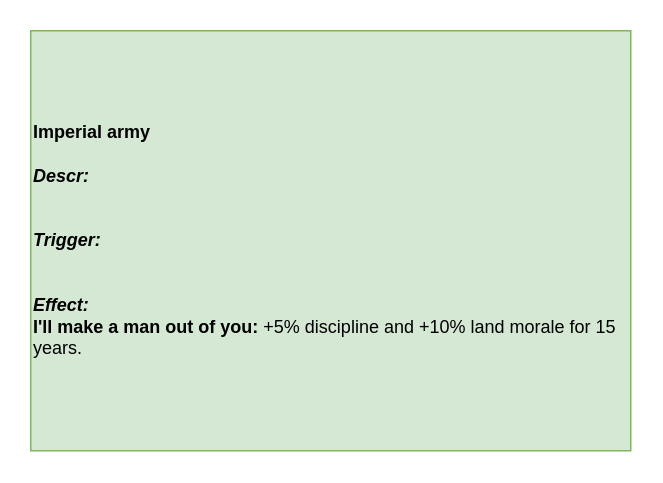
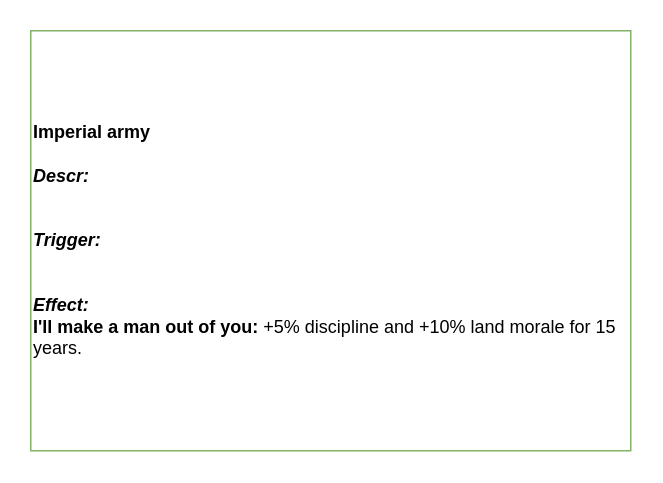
- <mxCell id="2" value="&lt;div style=&quot;font-size: 12px&quot; align=&quot;left&quot;&gt;&lt;b&gt;Imperial army&lt;/b&gt;&lt;/div&gt;&lt;div style=&quot;font-size: 12px&quot; align=&quot;left&quot;&gt;&lt;b&gt;&lt;br&gt;&lt;/b&gt;&lt;/div&gt;&lt;div style=&quot;font-size: 12px&quot; align=&quot;left&quot;&gt;&lt;font style=&quot;font-size: 12px&quot;&gt;&lt;span style=&quot;font-size: 12px&quot;&gt;&lt;font style=&quot;font-size: 12px&quot;&gt;&lt;i style=&quot;font-size: 12px&quot;&gt;&lt;b style=&quot;font-size: 12px&quot;&gt;Descr:&lt;/b&gt;&lt;/i&gt;&lt;/font&gt;&lt;/span&gt;&lt;/font&gt;&lt;/div&gt;&lt;div style=&quot;font-size: 12px&quot; align=&quot;left&quot;&gt;&lt;div align=&quot;left&quot; style=&quot;font-size: 12px&quot;&gt;&lt;br&gt;&lt;/div&gt;&lt;div align=&quot;left&quot; style=&quot;font-size: 12px&quot;&gt;&lt;br&gt;&lt;/div&gt;&lt;/div&gt;&lt;div style=&quot;font-size: 12px&quot; align=&quot;left&quot;&gt;&lt;font style=&quot;font-size: 12px&quot;&gt;&lt;b style=&quot;font-size: 12px&quot;&gt;&lt;i style=&quot;font-size: 12px&quot;&gt;Trigger:&lt;/i&gt;&lt;/b&gt;&lt;/font&gt;&lt;/div&gt;&lt;div style=&quot;font-size: 12px&quot; align=&quot;left&quot;&gt;&lt;br&gt;&lt;/div&gt;&lt;div style=&quot;font-size: 12px&quot; align=&quot;left&quot;&gt;&lt;br&gt;&lt;/div&gt;&lt;div style=&quot;font-size: 12px&quot; align=&quot;left&quot;&gt;&lt;font style=&quot;font-size: 12px&quot;&gt;&lt;font style=&quot;font-size: 12px&quot;&gt;&lt;b style=&quot;font-size: 12px&quot;&gt;&lt;i style=&quot;font-size: 12px&quot;&gt;Effect:&lt;/i&gt;&lt;/b&gt;&lt;/font&gt;&lt;/font&gt;&lt;/div&gt;&lt;b&gt;I'll make a man out of you&lt;/b&gt;&lt;b&gt;:&lt;/b&gt;&lt;span&gt;&amp;nbsp;+&lt;/span&gt;&lt;span&gt;5% discipline and +10% land morale for 15 years.&lt;/span&gt;&lt;b&gt;&lt;br&gt;&lt;/b&gt;" style="rounded=0;whiteSpace=wrap;html=1;align=left;fontSize=12;fillColor=#d5e8d4;strokeColor=#82b366;" parent="1" vertex="1"><mxGeometry width="400" height="280" as="geometry" x="20" y="20" /></mxCell>
+ <mxCell id="2" value="&lt;div style=&quot;font-size: 12px&quot; align=&quot;left&quot;&gt;&lt;b&gt;Imperial army&lt;/b&gt;&lt;/div&gt;&lt;div style=&quot;font-size: 12px&quot; align=&quot;left&quot;&gt;&lt;b&gt;&lt;br&gt;&lt;/b&gt;&lt;/div&gt;&lt;div style=&quot;font-size: 12px&quot; align=&quot;left&quot;&gt;&lt;font style=&quot;font-size: 12px&quot;&gt;&lt;span style=&quot;font-size: 12px&quot;&gt;&lt;font style=&quot;font-size: 12px&quot;&gt;&lt;i style=&quot;font-size: 12px&quot;&gt;&lt;b style=&quot;font-size: 12px&quot;&gt;Descr:&lt;/b&gt;&lt;/i&gt;&lt;/font&gt;&lt;/span&gt;&lt;/font&gt;&lt;/div&gt;&lt;div style=&quot;font-size: 12px&quot; align=&quot;left&quot;&gt;&lt;div align=&quot;left&quot; style=&quot;font-size: 12px&quot;&gt;&lt;br&gt;&lt;/div&gt;&lt;div align=&quot;left&quot; style=&quot;font-size: 12px&quot;&gt;&lt;br&gt;&lt;/div&gt;&lt;/div&gt;&lt;div style=&quot;font-size: 12px&quot; align=&quot;left&quot;&gt;&lt;font style=&quot;font-size: 12px&quot;&gt;&lt;b style=&quot;font-size: 12px&quot;&gt;&lt;i style=&quot;font-size: 12px&quot;&gt;Trigger:&lt;/i&gt;&lt;/b&gt;&lt;/font&gt;&lt;/div&gt;&lt;div style=&quot;font-size: 12px&quot; align=&quot;left&quot;&gt;&lt;br&gt;&lt;/div&gt;&lt;div style=&quot;font-size: 12px&quot; align=&quot;left&quot;&gt;&lt;br&gt;&lt;/div&gt;&lt;div style=&quot;font-size: 12px&quot; align=&quot;left&quot;&gt;&lt;font style=&quot;font-size: 12px&quot;&gt;&lt;font style=&quot;font-size: 12px&quot;&gt;&lt;b style=&quot;font-size: 12px&quot;&gt;&lt;i style=&quot;font-size: 12px&quot;&gt;Effect:&lt;/i&gt;&lt;/b&gt;&lt;/font&gt;&lt;/font&gt;&lt;/div&gt;&lt;b&gt;I'll make a man out of you&lt;/b&gt;&lt;b&gt;:&lt;/b&gt;&lt;span&gt;&amp;nbsp;+&lt;/span&gt;&lt;span&gt;5% discipline and +10% land morale for 15 years.&lt;/span&gt;&lt;b&gt;&lt;br&gt;&lt;/b&gt;" style="rounded=0;whiteSpace=wrap;html=1;align=left;fontSize=12;fillColor=#ffffff;strokeColor=#82b366;" parent="1" vertex="1"><mxGeometry width="400" height="280" as="geometry" x="20" y="20" /></mxCell>
